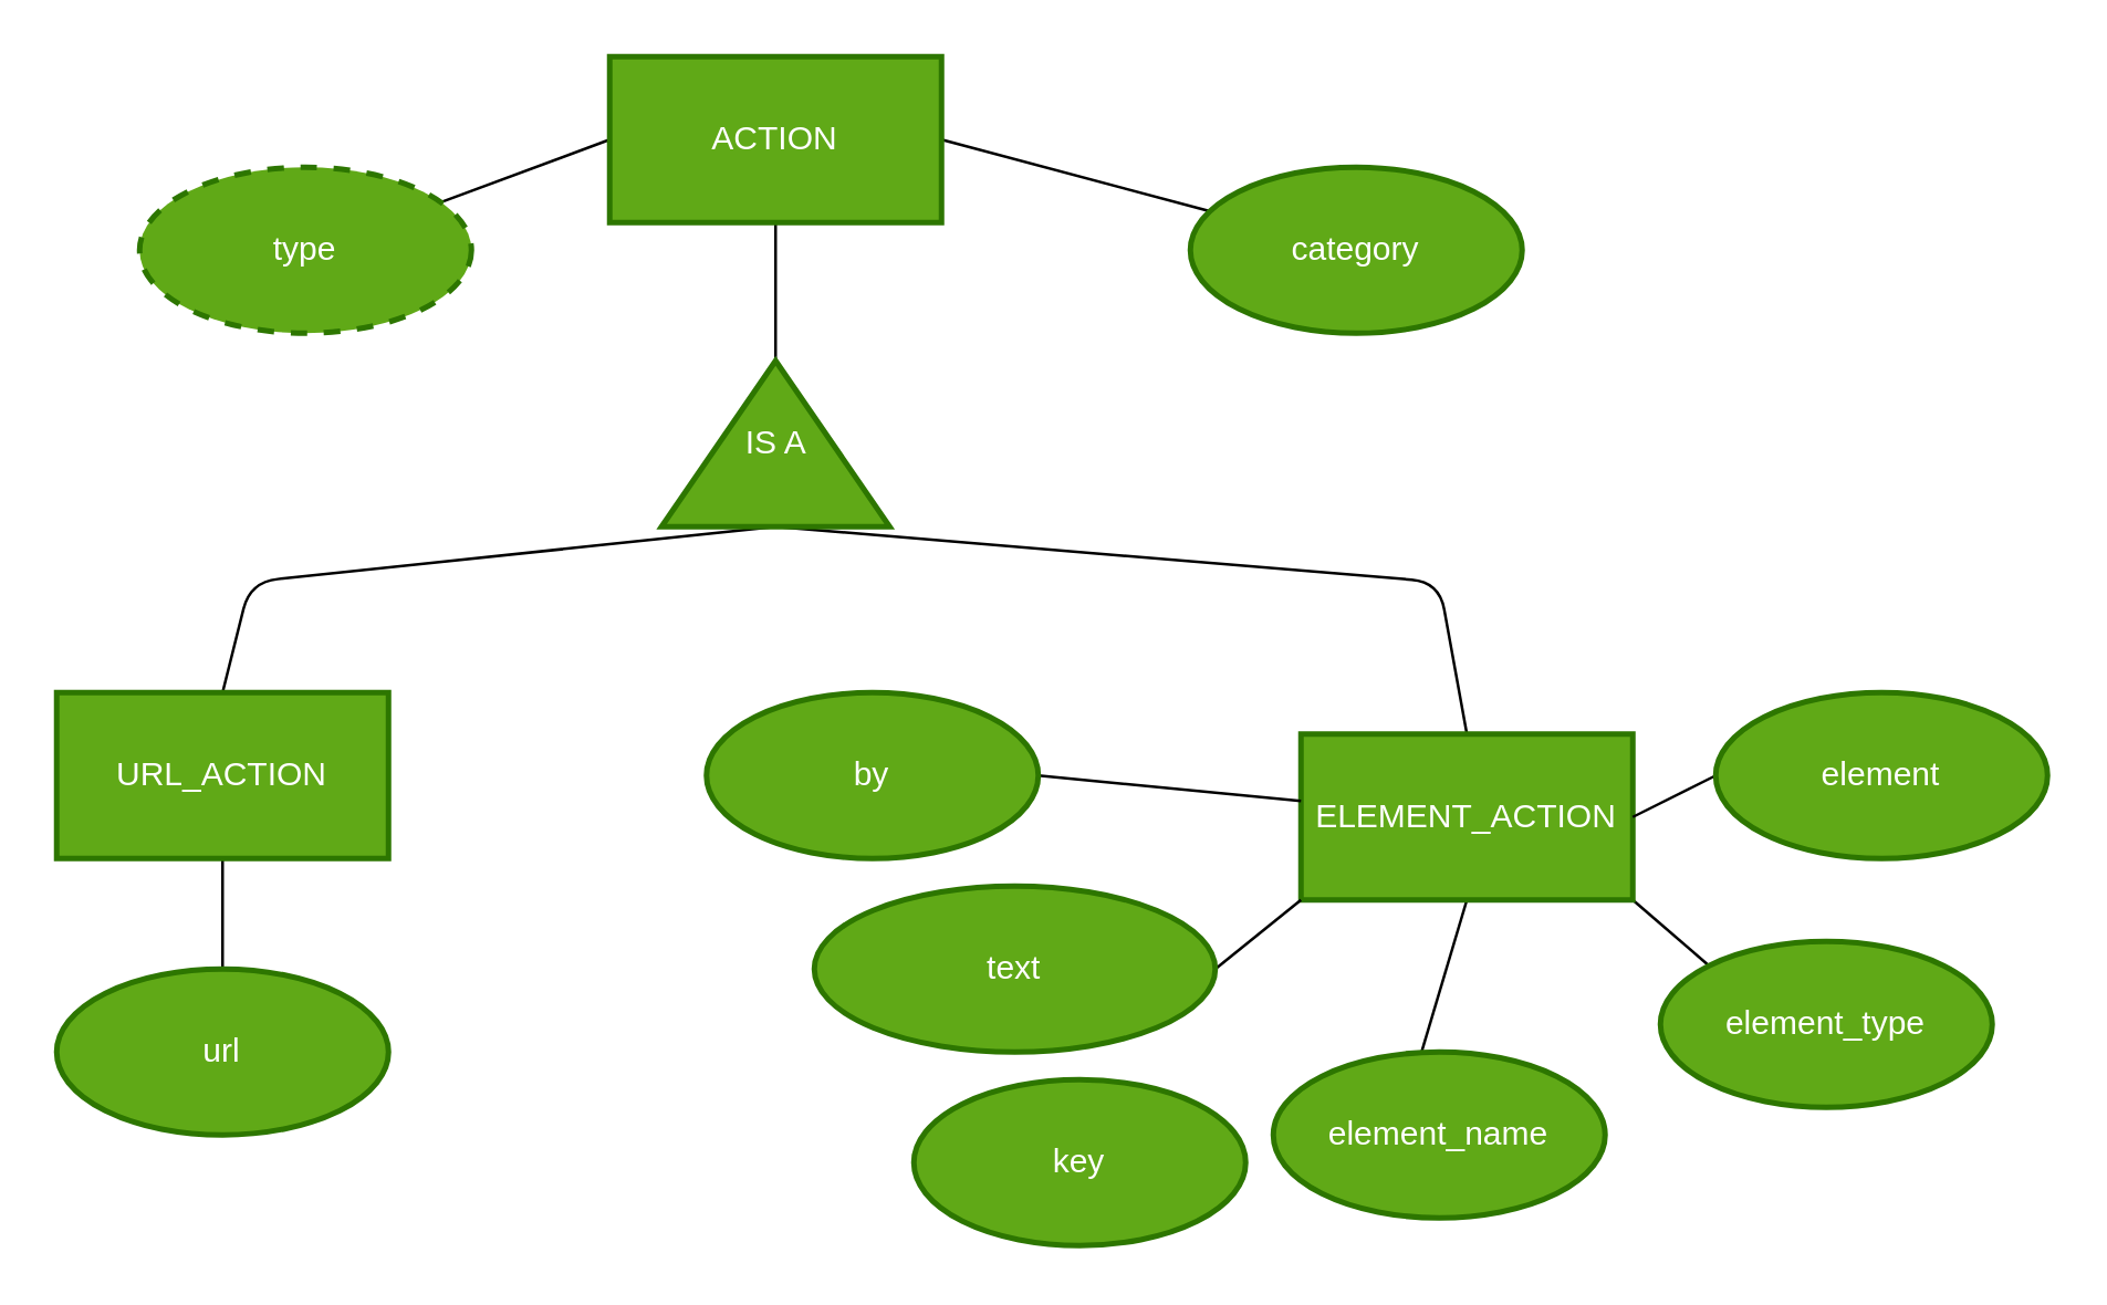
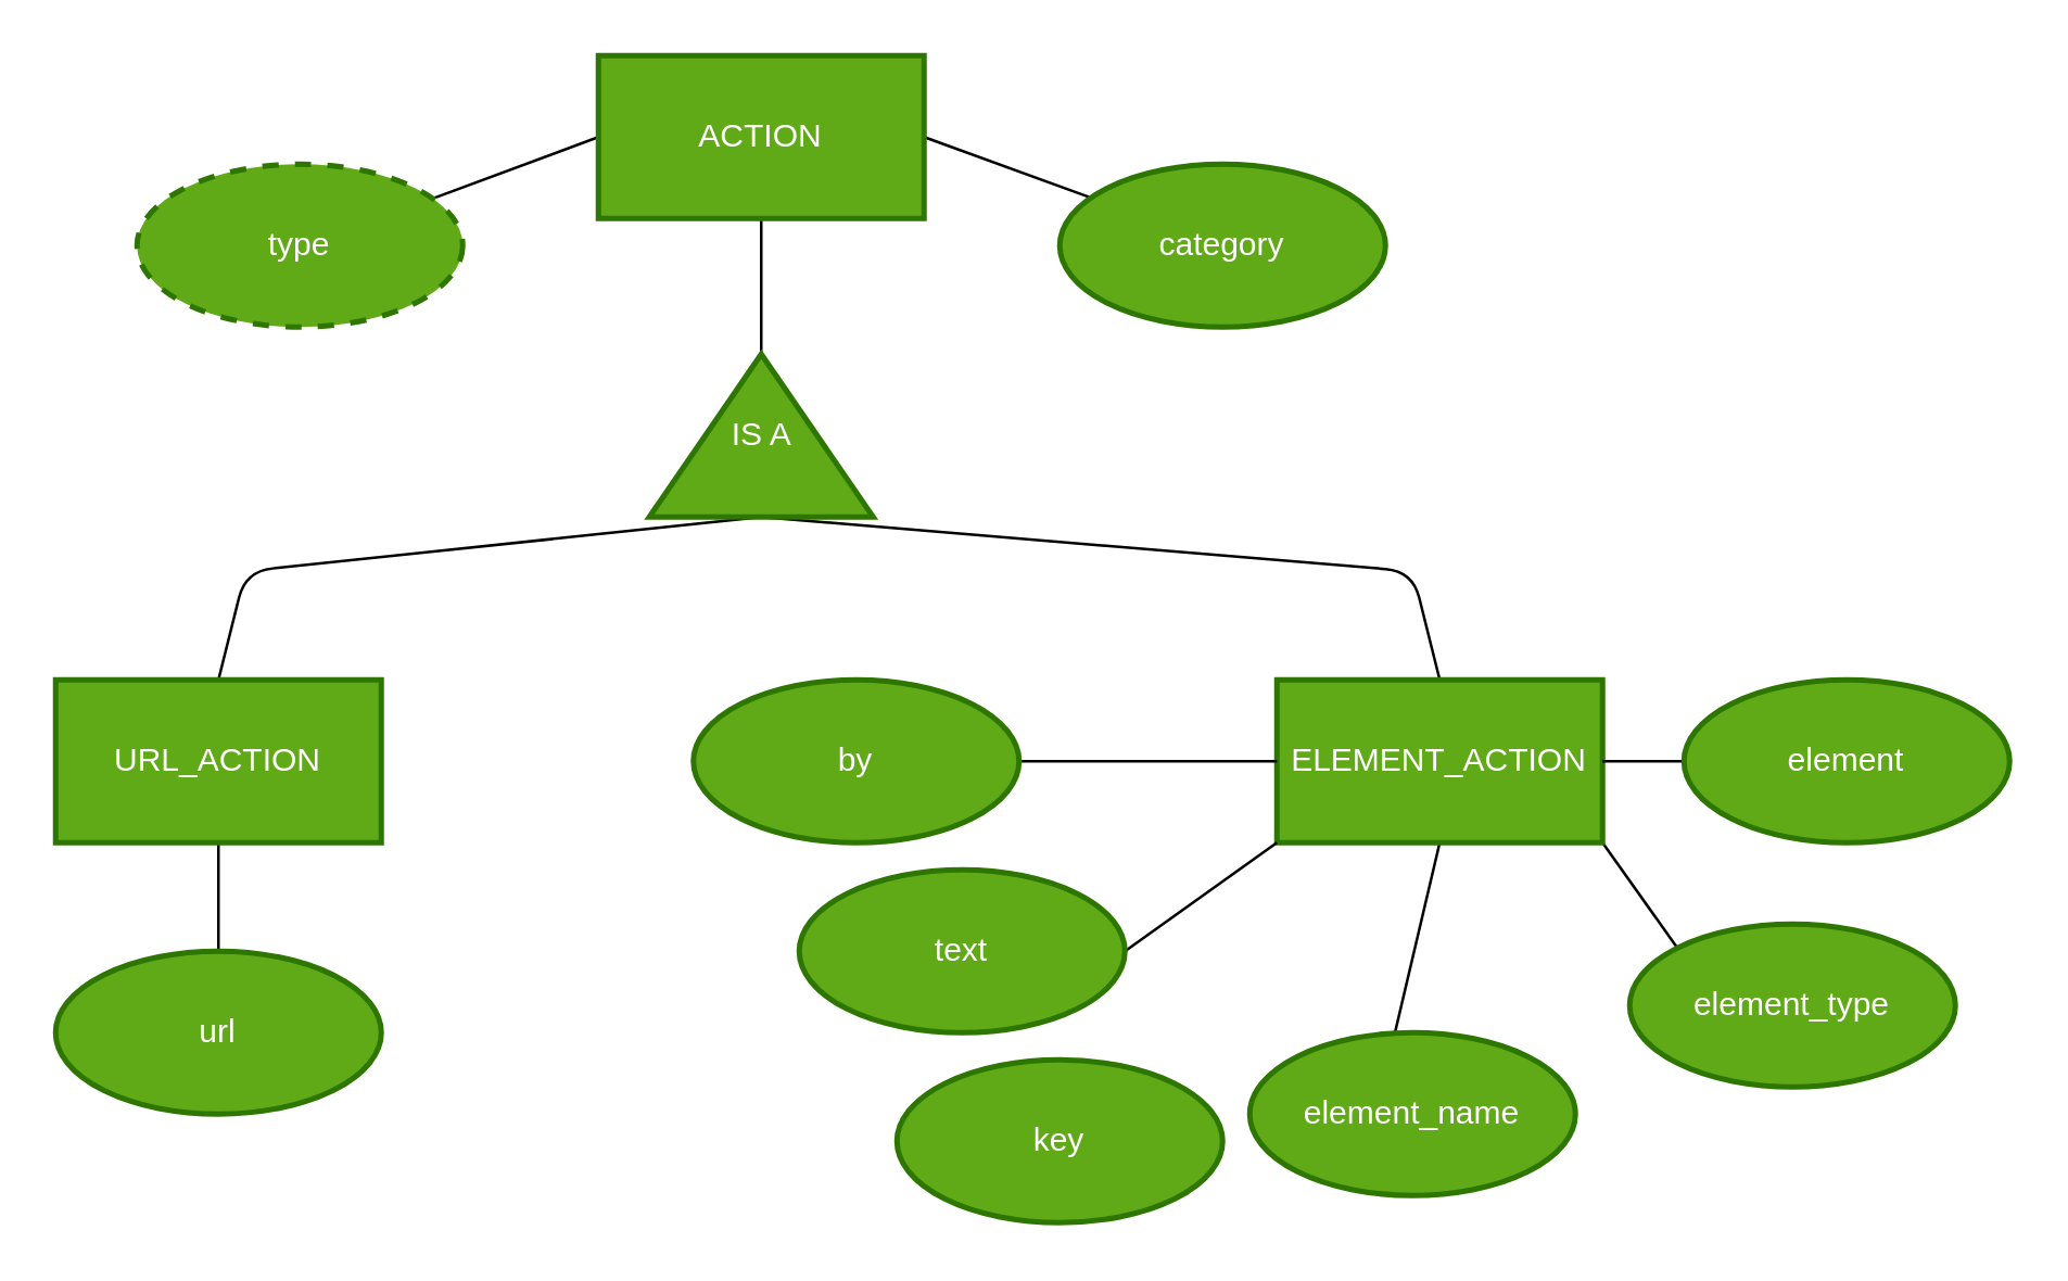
- <mxCell id="6" value="category" style="ellipse;whiteSpace=wrap;html=1;strokeWidth=2;fillColor=#60a917;strokeColor=#2D7600;fontColor=#ffffff;" vertex="1" parent="1"><mxGeometry x="430" y="60" width="120" height="60" as="geometry" /></mxCell>
+ <mxCell id="6" value="category" style="ellipse;whiteSpace=wrap;html=1;strokeWidth=2;fillColor=#60a917;strokeColor=#2D7600;fontColor=#ffffff;" vertex="1" parent="1"><mxGeometry x="390" y="60" width="120" height="60" as="geometry" /></mxCell>
- <mxCell id="15" value="ELEMENT_ACTION" style="whiteSpace=wrap;html=1;strokeWidth=2;fillColor=#60a917;strokeColor=#2D7600;fontColor=#ffffff;" vertex="1" parent="1"><mxGeometry x="470" y="265" width="120" height="60" as="geometry" /></mxCell>
+ <mxCell id="15" value="ELEMENT_ACTION" style="whiteSpace=wrap;html=1;strokeWidth=2;fillColor=#60a917;strokeColor=#2D7600;fontColor=#ffffff;" vertex="1" parent="1"><mxGeometry x="470" y="250" width="120" height="60" as="geometry" /></mxCell>
- <mxCell id="24" value="text" style="ellipse;whiteSpace=wrap;html=1;strokeWidth=2;fillColor=#60a917;strokeColor=#2D7600;fontColor=#ffffff;" vertex="1" parent="1"><mxGeometry x="294" y="320" width="145" height="60" as="geometry" /></mxCell>
+ <mxCell id="24" value="text" style="ellipse;whiteSpace=wrap;html=1;strokeWidth=2;fillColor=#60a917;strokeColor=#2D7600;fontColor=#ffffff;" vertex="1" parent="1"><mxGeometry x="294" y="320" width="120" height="60" as="geometry" /></mxCell>
